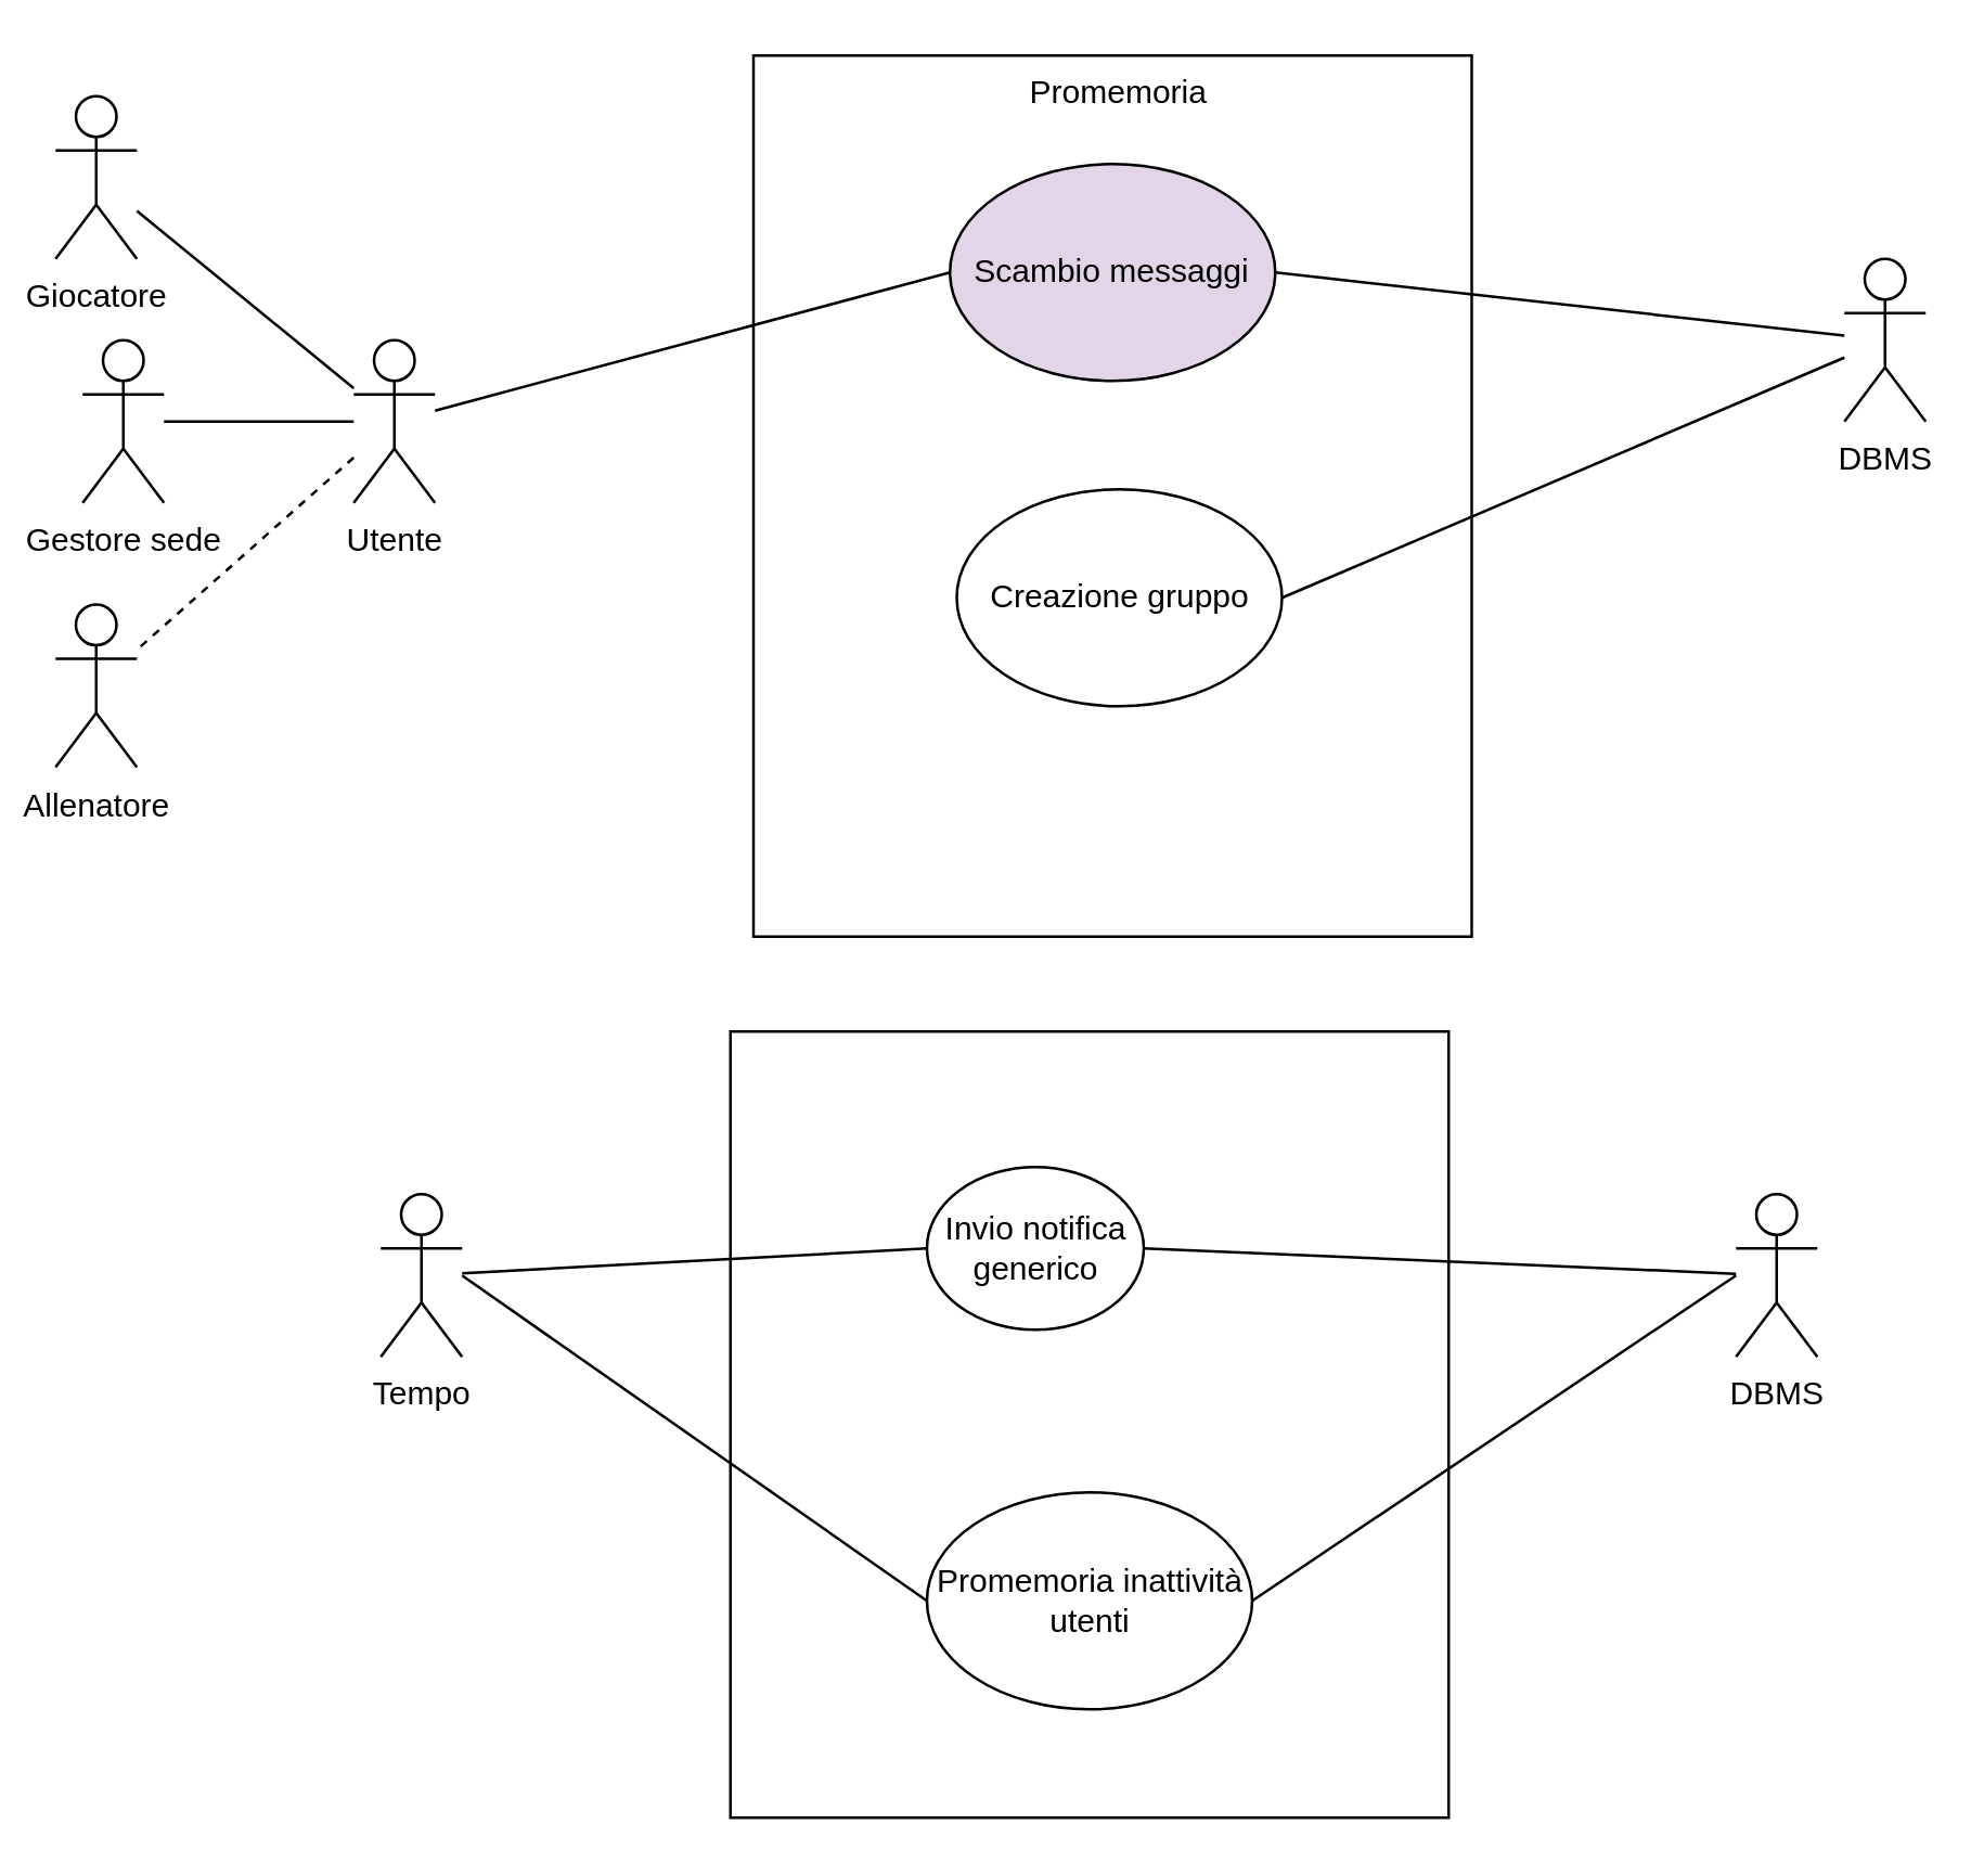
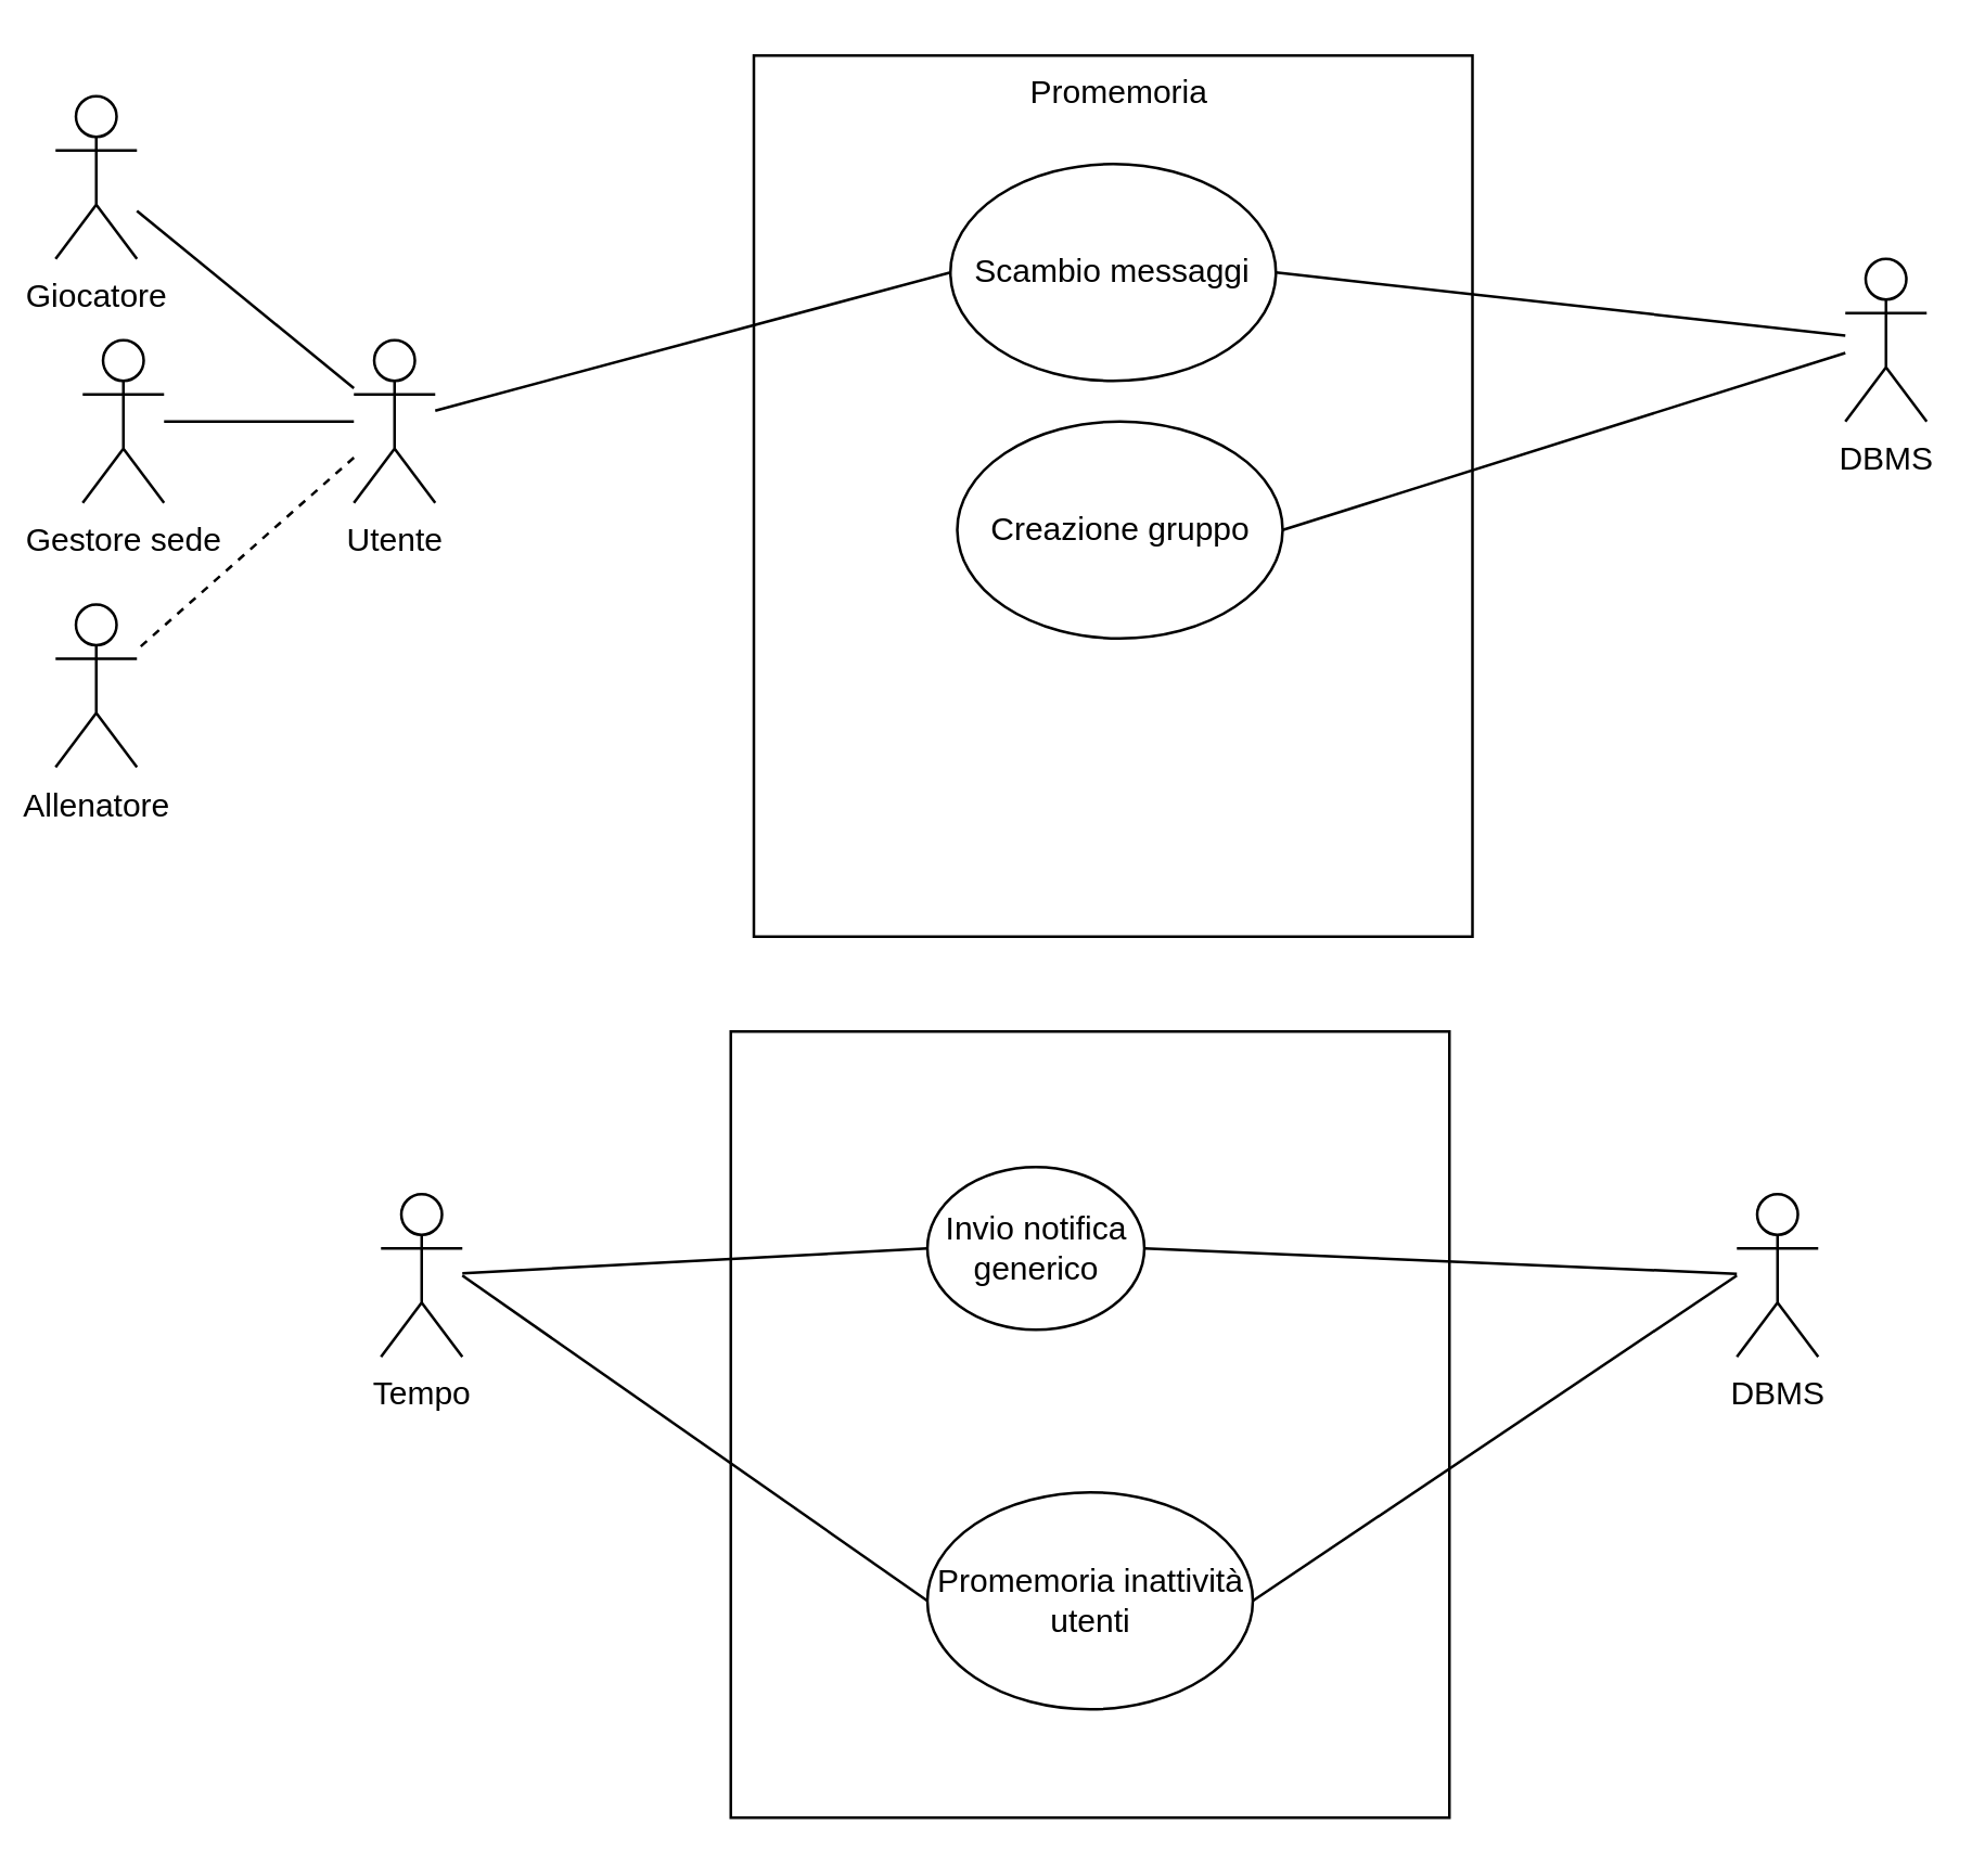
- <mxCell id="10" value="Scambio messaggi" style="ellipse;whiteSpace=wrap;html=1;fillColor=#e1d5e7;" parent="1" vertex="1"><mxGeometry x="350" y="60" width="120" height="80" as="geometry" /></mxCell>
+ <mxCell id="10" value="Scambio messaggi" style="ellipse;whiteSpace=wrap;html=1;" parent="1" vertex="1"><mxGeometry x="350" y="60" width="120" height="80" as="geometry" /></mxCell>
- <mxCell id="8" value="Creazione gruppo" style="ellipse;whiteSpace=wrap;html=1;" parent="1" vertex="1"><mxGeometry x="352.5" y="180" width="120" height="80" as="geometry" /></mxCell>
+ <mxCell id="8" value="Creazione gruppo" style="ellipse;whiteSpace=wrap;html=1;" parent="1" vertex="1"><mxGeometry x="352.5" y="155" width="120" height="80" as="geometry" /></mxCell>
